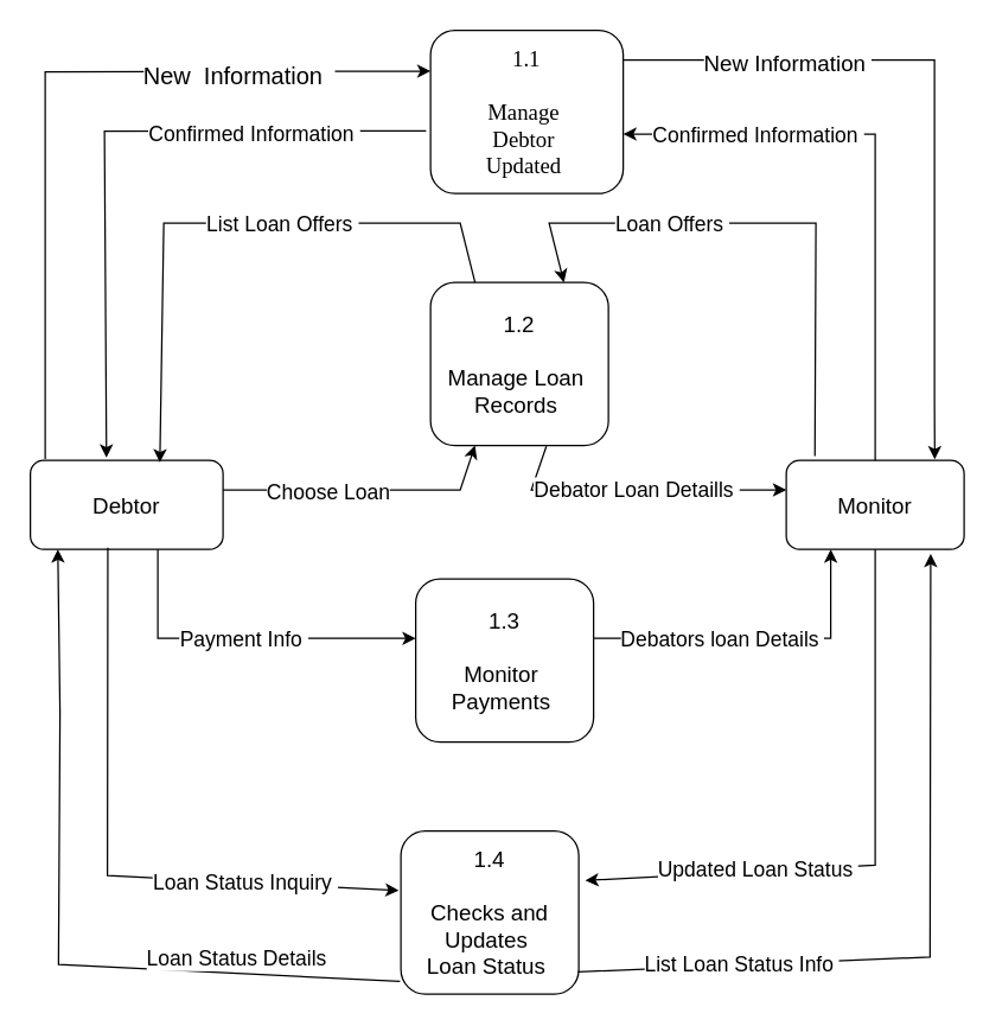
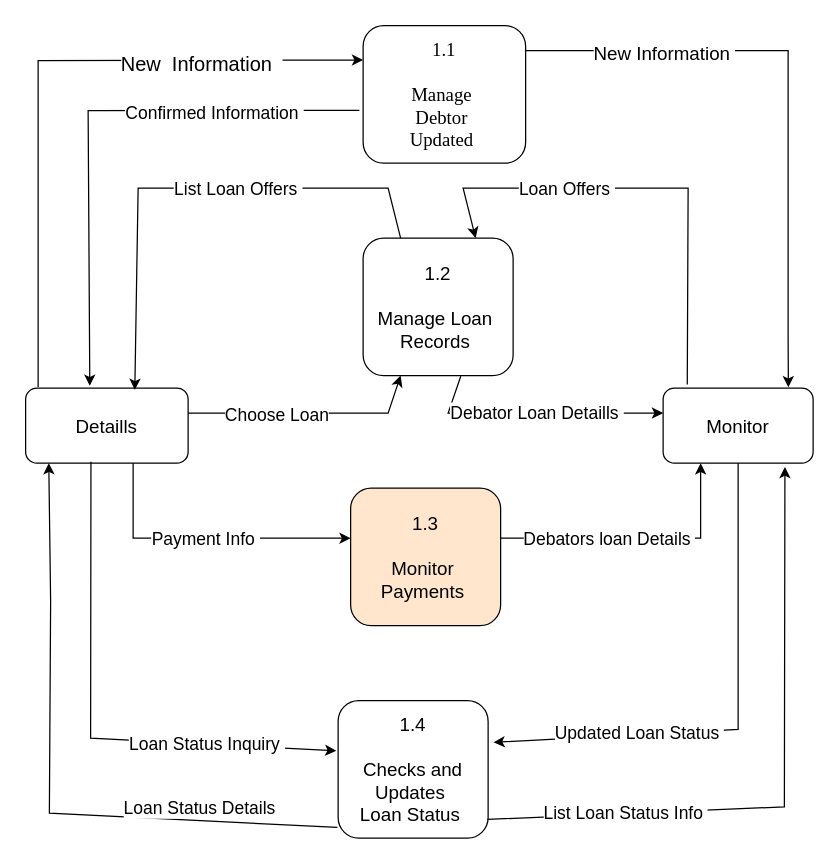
- <mxCell id="16" value="" style="endArrow=classic;html=1;rounded=0;entryX=1;entryY=0.636;entryDx=0;entryDy=0;entryPerimeter=0;exitX=0.5;exitY=0;exitDx=0;exitDy=0;movable=1;resizable=1;rotatable=1;deletable=1;editable=1;locked=0;connectable=1;" edge="1" parent="1" source="6" target="2"><mxGeometry relative="1" as="geometry"><mxPoint x="530" y="270" as="sourcePoint" /><mxPoint x="420" y="86.33" as="targetPoint" /><Array as="points"><mxPoint x="590" y="280" /><mxPoint x="590" y="250" /><mxPoint x="590" y="90" /><mxPoint x="477.27" y="90" /><mxPoint x="447.27" y="90" /></Array></mxGeometry></mxCell>
- <mxCell id="17" value="&lt;font style=&quot;font-size: 14px;&quot;&gt;Confirmed Information&amp;nbsp;&lt;/font&gt;" style="edgeLabel;resizable=1;html=1;align=center;verticalAlign=middle;movable=1;rotatable=1;deletable=1;editable=1;locked=0;connectable=1;" connectable="0" vertex="1" parent="16"><mxGeometry relative="1" as="geometry"><mxPoint x="-80" y="-25" as="offset" /></mxGeometry></mxCell>
- <mxCell id="7" value="&lt;font style=&quot;font-size: 15px;&quot;&gt;Debtor&lt;/font&gt;" style="rounded=1;whiteSpace=wrap;html=1;movable=1;resizable=1;rotatable=1;deletable=1;editable=1;locked=0;connectable=1;" vertex="1" parent="1"><mxGeometry x="20" y="310" width="130" height="60" as="geometry" /></mxCell>
+ <mxCell id="7" value="&lt;font style=&quot;font-size: 15px;&quot;&gt;Detaills&lt;/font&gt;" style="rounded=1;whiteSpace=wrap;html=1;movable=1;resizable=1;rotatable=1;deletable=1;editable=1;locked=0;connectable=1;" vertex="1" parent="1"><mxGeometry x="20" y="310" width="130" height="60" as="geometry" /></mxCell>
- <mxCell id="4" value="&lt;font style=&quot;font-size: 15px;&quot;&gt;1.3&lt;br&gt;&lt;br&gt;Monitor&amp;nbsp;&lt;br&gt;Payments&amp;nbsp;&lt;/font&gt;" style="rounded=1;whiteSpace=wrap;html=1;movable=1;resizable=1;rotatable=1;deletable=1;editable=1;locked=0;connectable=1;" vertex="1" parent="1"><mxGeometry x="280" y="390" width="120" height="110" as="geometry" /></mxCell>
+ <mxCell id="4" value="&lt;font style=&quot;font-size: 15px;&quot;&gt;1.3&lt;br&gt;&lt;br&gt;Monitor&amp;nbsp;&lt;br&gt;Payments&amp;nbsp;&lt;/font&gt;" style="rounded=1;whiteSpace=wrap;html=1;movable=1;resizable=1;rotatable=1;deletable=1;editable=1;locked=0;connectable=1;fillColor=#ffe6cc;" vertex="1" parent="1"><mxGeometry x="280" y="390" width="120" height="110" as="geometry" /></mxCell>
